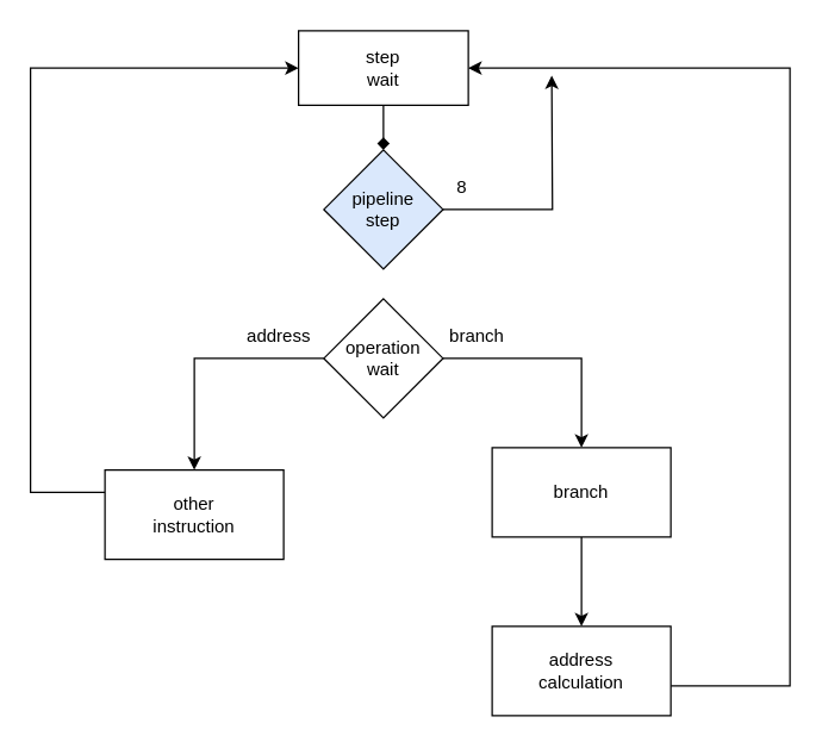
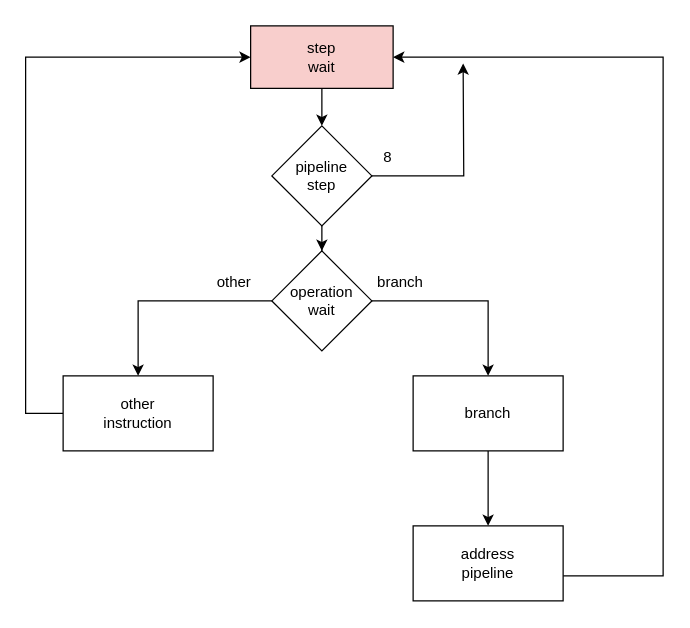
- <mxCell id="3" value="&lt;div&gt;step&lt;/div&gt;&lt;div&gt;wait&lt;br&gt;&lt;/div&gt;" style="rounded=0;whiteSpace=wrap;html=1;" vertex="1" parent="1"><mxGeometry x="200" y="20" width="114" height="50" as="geometry" /></mxCell>
+ <mxCell id="3" value="&lt;div&gt;step&lt;/div&gt;&lt;div&gt;wait&lt;br&gt;&lt;/div&gt;" style="rounded=0;whiteSpace=wrap;html=1;fillColor=#f8cecc;" vertex="1" parent="1"><mxGeometry x="200" y="20" width="114" height="50" as="geometry" /></mxCell>
- <mxCell id="2" value="" style="edgeStyle=orthogonalEdgeStyle;rounded=0;orthogonalLoop=1;jettySize=auto;html=1;endArrow=diamond;" edge="1" parent="1" source="3" target="15"><mxGeometry relative="1" as="geometry" /></mxCell>
+ <mxCell id="2" value="" style="edgeStyle=orthogonalEdgeStyle;rounded=0;orthogonalLoop=1;jettySize=auto;html=1;" edge="1" parent="1" source="3" target="15"><mxGeometry relative="1" as="geometry" /></mxCell>
- <mxCell id="15" value="&lt;div&gt;pipeline&lt;/div&gt;&lt;div&gt;step&lt;br&gt;&lt;/div&gt;" style="rhombus;whiteSpace=wrap;html=1;fillColor=#dae8fc;" vertex="1" parent="1"><mxGeometry x="217" y="100" width="80" height="80" as="geometry" /></mxCell>
+ <mxCell id="15" value="&lt;div&gt;pipeline&lt;/div&gt;&lt;div&gt;step&lt;br&gt;&lt;/div&gt;" style="rhombus;whiteSpace=wrap;html=1;" vertex="1" parent="1"><mxGeometry x="217" y="100" width="80" height="80" as="geometry" /></mxCell>
+ <mxCell id="14" value="" style="edgeStyle=orthogonalEdgeStyle;rounded=0;orthogonalLoop=1;jettySize=auto;html=1;" edge="1" parent="1" source="15" target="8"><mxGeometry relative="1" as="geometry" /></mxCell>
- <mxCell id="17" value="&lt;div&gt;address&lt;/div&gt;" style="text;html=1;strokeColor=none;fillColor=none;align=center;verticalAlign=middle;whiteSpace=wrap;rounded=0;" vertex="1" parent="1"><mxGeometry x="157" y="210" width="60" height="30" as="geometry" /></mxCell>
+ <mxCell id="17" value="&lt;div&gt;other&lt;/div&gt;" style="text;html=1;strokeColor=none;fillColor=none;align=center;verticalAlign=middle;whiteSpace=wrap;rounded=0;" vertex="1" parent="1"><mxGeometry x="157" y="210" width="60" height="30" as="geometry" /></mxCell>
- <mxCell id="5" value="&lt;div&gt;other&lt;/div&gt;&lt;div&gt;instruction&lt;br&gt;&lt;/div&gt;" style="rounded=0;whiteSpace=wrap;html=1;" vertex="1" parent="1"><mxGeometry x="70" y="315" width="120" height="60" as="geometry" /></mxCell>
+ <mxCell id="5" value="&lt;div&gt;other&lt;/div&gt;&lt;div&gt;instruction&lt;br&gt;&lt;/div&gt;" style="rounded=0;whiteSpace=wrap;html=1;" vertex="1" parent="1"><mxGeometry x="50" y="300" width="120" height="60" as="geometry" /></mxCell>
- <mxCell id="12" value="&lt;div&gt;address&lt;/div&gt;&lt;div&gt;calculation&lt;br&gt;&lt;/div&gt;" style="rounded=0;whiteSpace=wrap;html=1;" vertex="1" parent="1"><mxGeometry x="330" y="420" width="120" height="60" as="geometry" /></mxCell>
+ <mxCell id="12" value="&lt;div&gt;address&lt;/div&gt;&lt;div&gt;pipeline&lt;br&gt;&lt;/div&gt;" style="rounded=0;whiteSpace=wrap;html=1;" vertex="1" parent="1"><mxGeometry x="330" y="420" width="120" height="60" as="geometry" /></mxCell>
